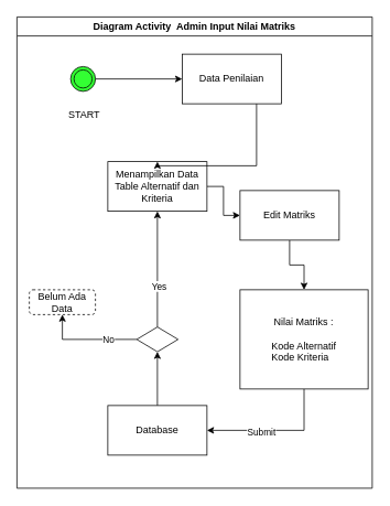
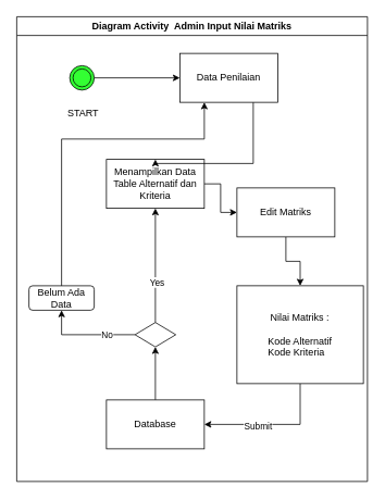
+ <mxCell id="21" style="edgeStyle=orthogonalEdgeStyle;rounded=0;orthogonalLoop=1;jettySize=auto;html=1;entryX=0.25;entryY=1;entryDx=0;entryDy=0;" edge="1" parent="2" source="22" target="8"><mxGeometry relative="1" as="geometry"><Array as="points"><mxPoint x="55" y="150" /><mxPoint x="230" y="150" /></Array></mxGeometry></mxCell>
- <mxCell id="22" value="Belum Ada Data" style="rounded=1;whiteSpace=wrap;html=1;dashed=1;" vertex="1" parent="2"><mxGeometry x="15" y="330" width="80" height="30" as="geometry" /></mxCell>
+ <mxCell id="22" value="Belum Ada Data" style="rounded=1;whiteSpace=wrap;html=1;" vertex="1" parent="2"><mxGeometry x="15" y="330" width="80" height="30" as="geometry" /></mxCell>
